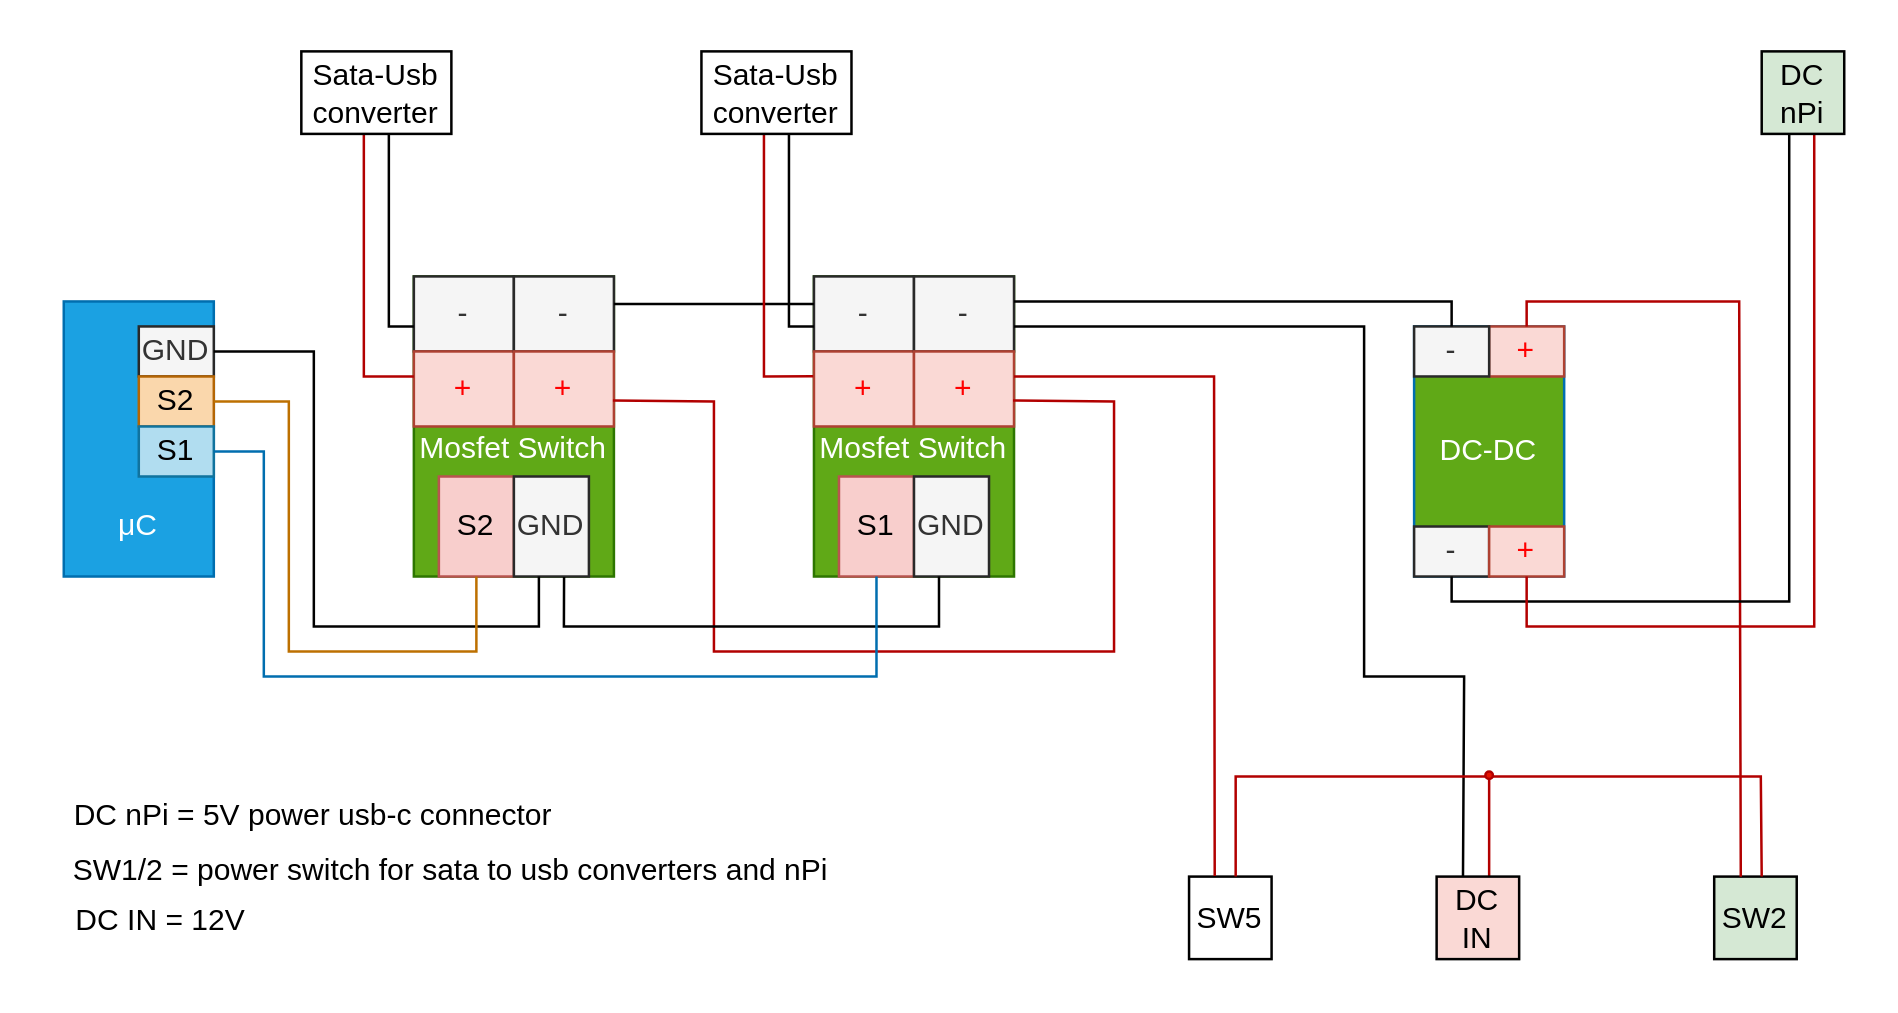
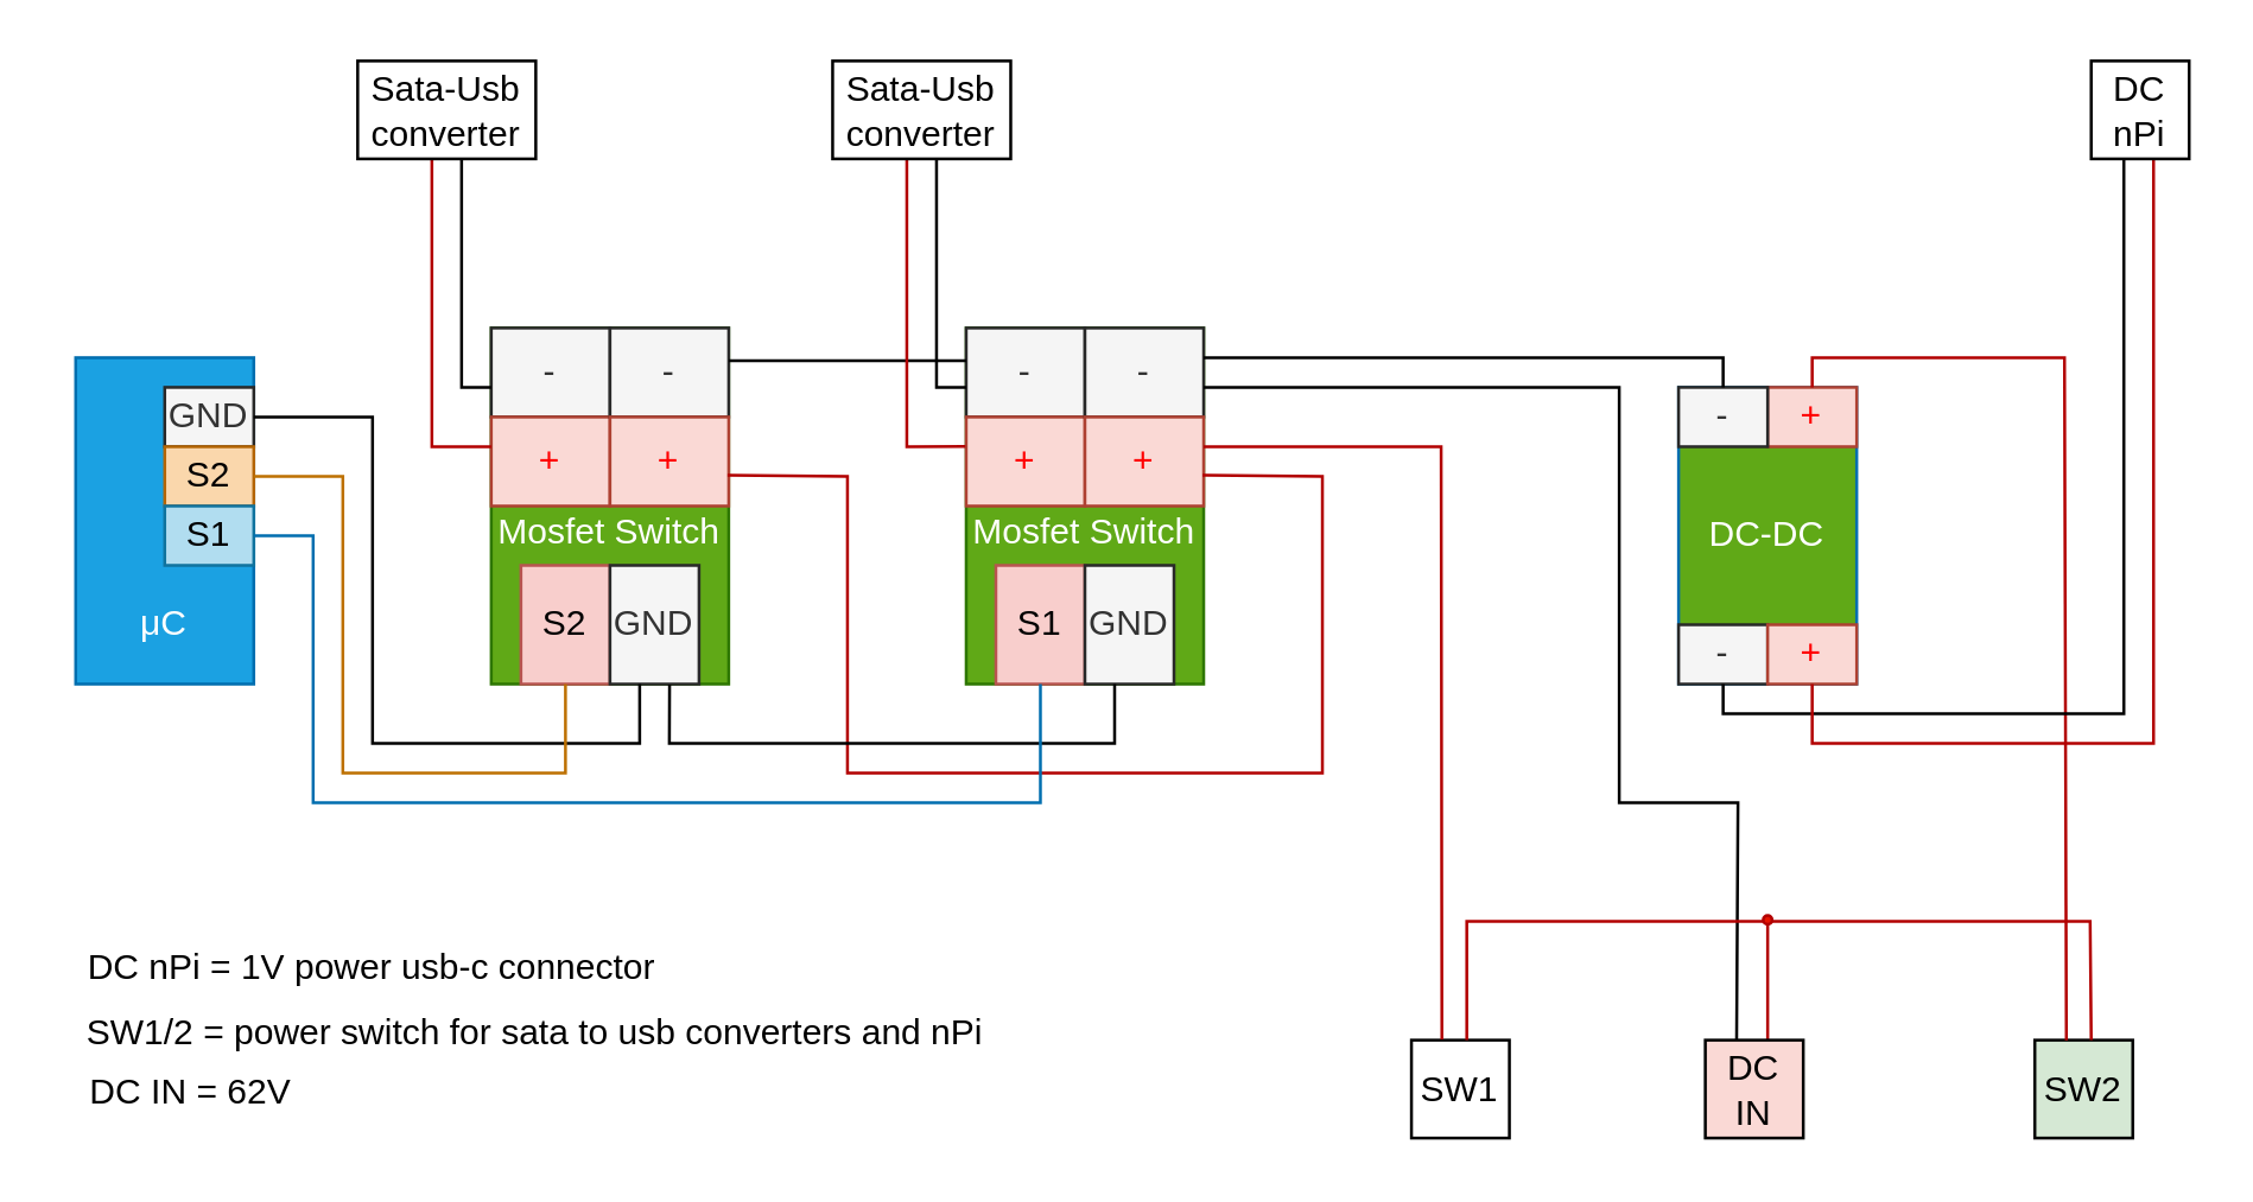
- <mxCell id="43" value="DC nPi" style="whiteSpace=wrap;html=1;aspect=fixed;fillColor=#d5e8d4;" parent="1" vertex="1"><mxGeometry x="704" y="20" width="33" height="33" as="geometry" /></mxCell>
+ <mxCell id="43" value="DC nPi" style="whiteSpace=wrap;html=1;aspect=fixed;" parent="1" vertex="1"><mxGeometry x="704" y="20" width="33" height="33" as="geometry" /></mxCell>
- <mxCell id="49" value="DC nPi = 5V power usb-c connector" style="text;html=1;align=center;verticalAlign=middle;whiteSpace=wrap;rounded=0;" parent="1" vertex="1"><mxGeometry x="25" y="311" width="200" height="30" as="geometry" /></mxCell>
+ <mxCell id="49" value="DC nPi = 1V power usb-c connector" style="text;html=1;align=center;verticalAlign=middle;whiteSpace=wrap;rounded=0;" parent="1" vertex="1"><mxGeometry x="25" y="311" width="200" height="30" as="geometry" /></mxCell>
- <mxCell id="18" value="SW5" style="whiteSpace=wrap;html=1;aspect=fixed;" parent="1" vertex="1"><mxGeometry x="475" y="350" width="33" height="33" as="geometry" /></mxCell>
+ <mxCell id="18" value="SW1" style="whiteSpace=wrap;html=1;aspect=fixed;" parent="1" vertex="1"><mxGeometry x="475" y="350" width="33" height="33" as="geometry" /></mxCell>
- <mxCell id="52" value="DC IN = 12V" style="text;html=1;align=center;verticalAlign=middle;whiteSpace=wrap;rounded=0;" parent="1" vertex="1"><mxGeometry x="24" y="353" width="80" height="30" as="geometry" /></mxCell>
+ <mxCell id="52" value="DC IN = 62V" style="text;html=1;align=center;verticalAlign=middle;whiteSpace=wrap;rounded=0;" parent="1" vertex="1"><mxGeometry x="24" y="353" width="80" height="30" as="geometry" /></mxCell>
